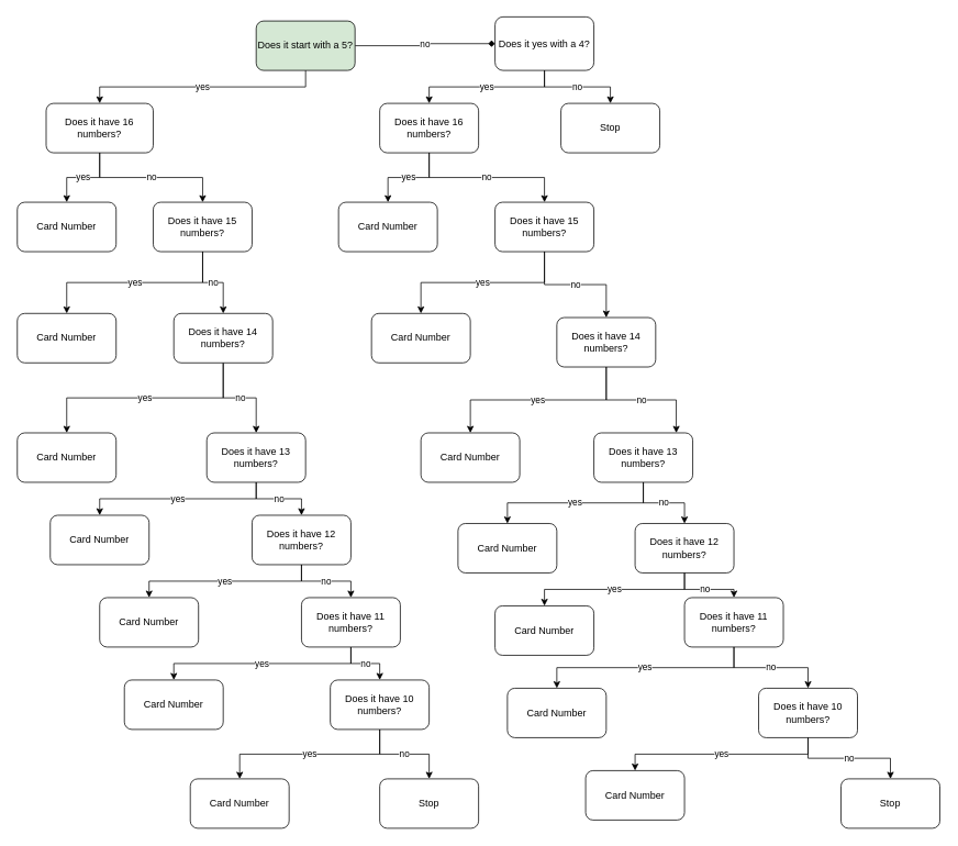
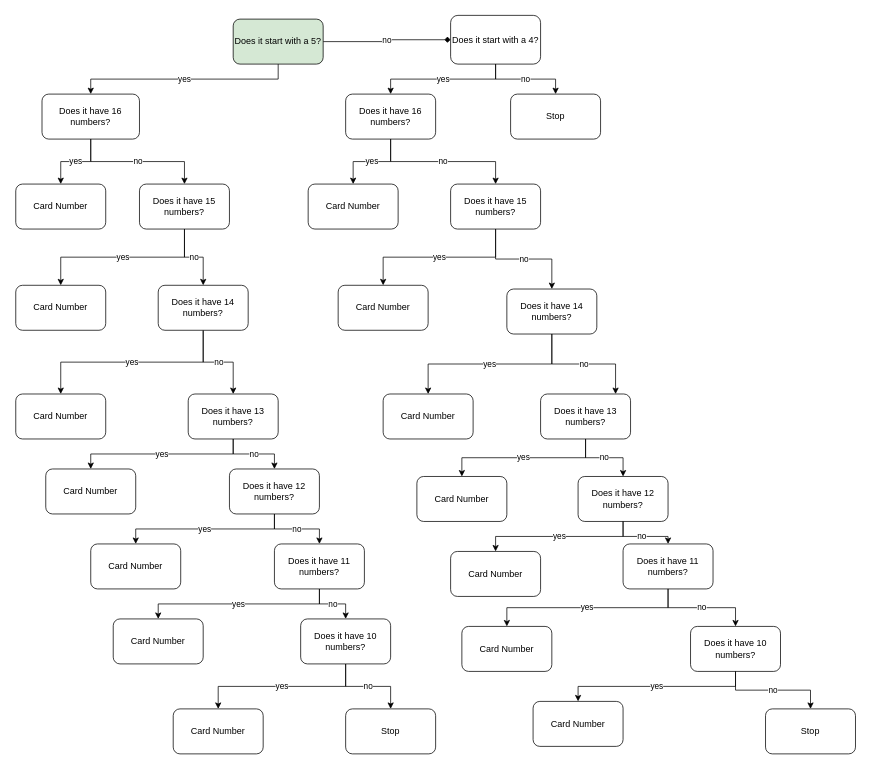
- <mxCell id="7" value="Does it yes with a 4?" parent="1" style="rounded=1;whiteSpace=wrap;html=1;" vertex="1"><mxGeometry as="geometry" x="600" y="20" width="120" height="65" /></mxCell>
+ <mxCell id="7" value="Does it start with a 4?" parent="1" style="rounded=1;whiteSpace=wrap;html=1;" vertex="1"><mxGeometry as="geometry" x="600" y="20" width="120" height="65" /></mxCell>
